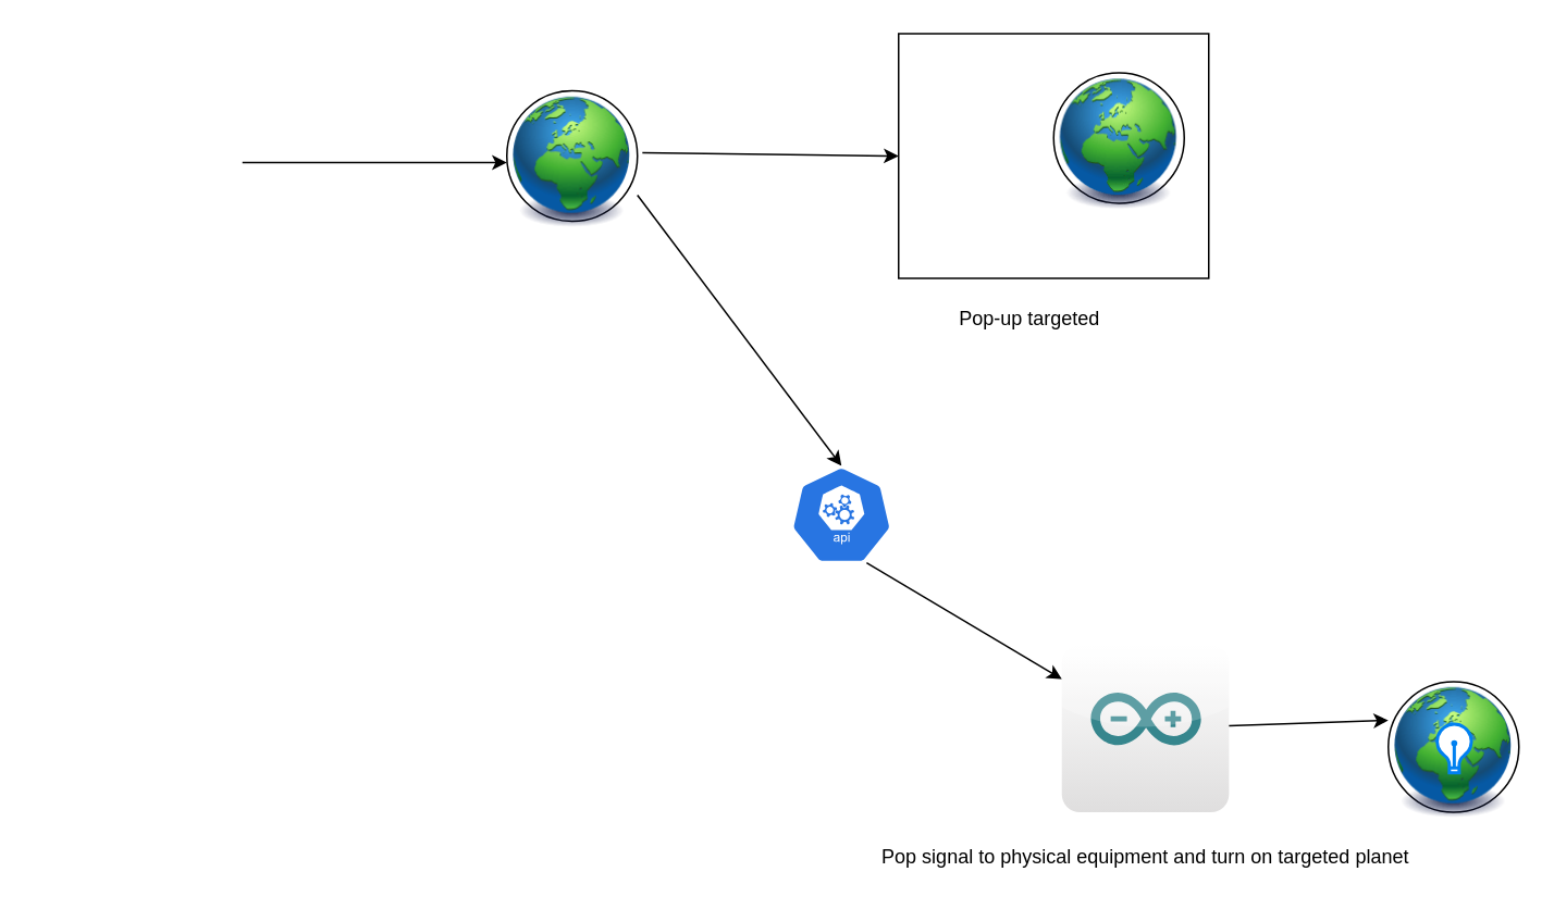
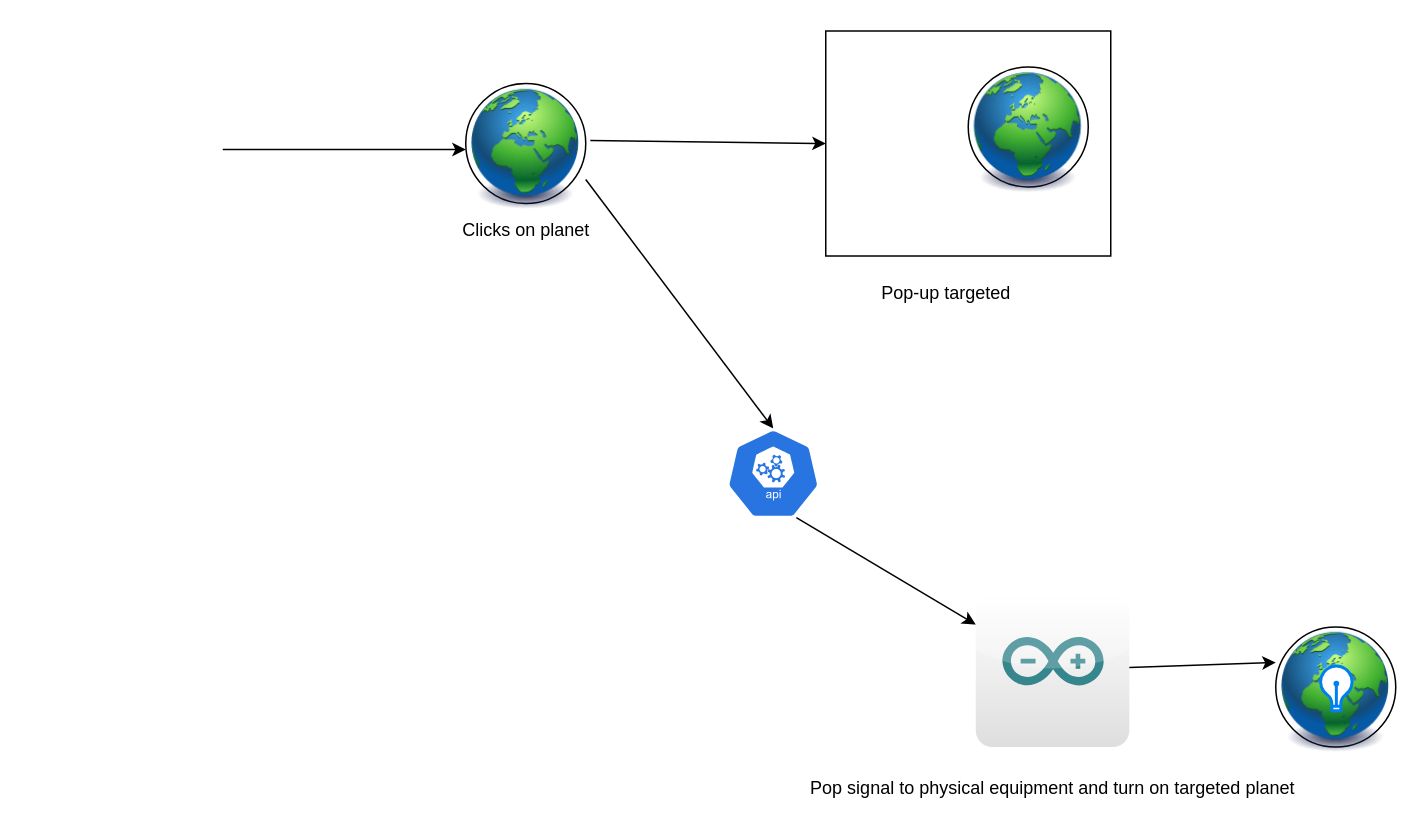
+ <mxCell id="8" value="Clicks on planet" style="text;html=1;align=center;verticalAlign=middle;resizable=0;points=[];autosize=1;strokeColor=none;fillColor=none;" vertex="1" parent="1"><mxGeometry x="300" y="143" width="100" height="20" as="geometry" /></mxCell>
